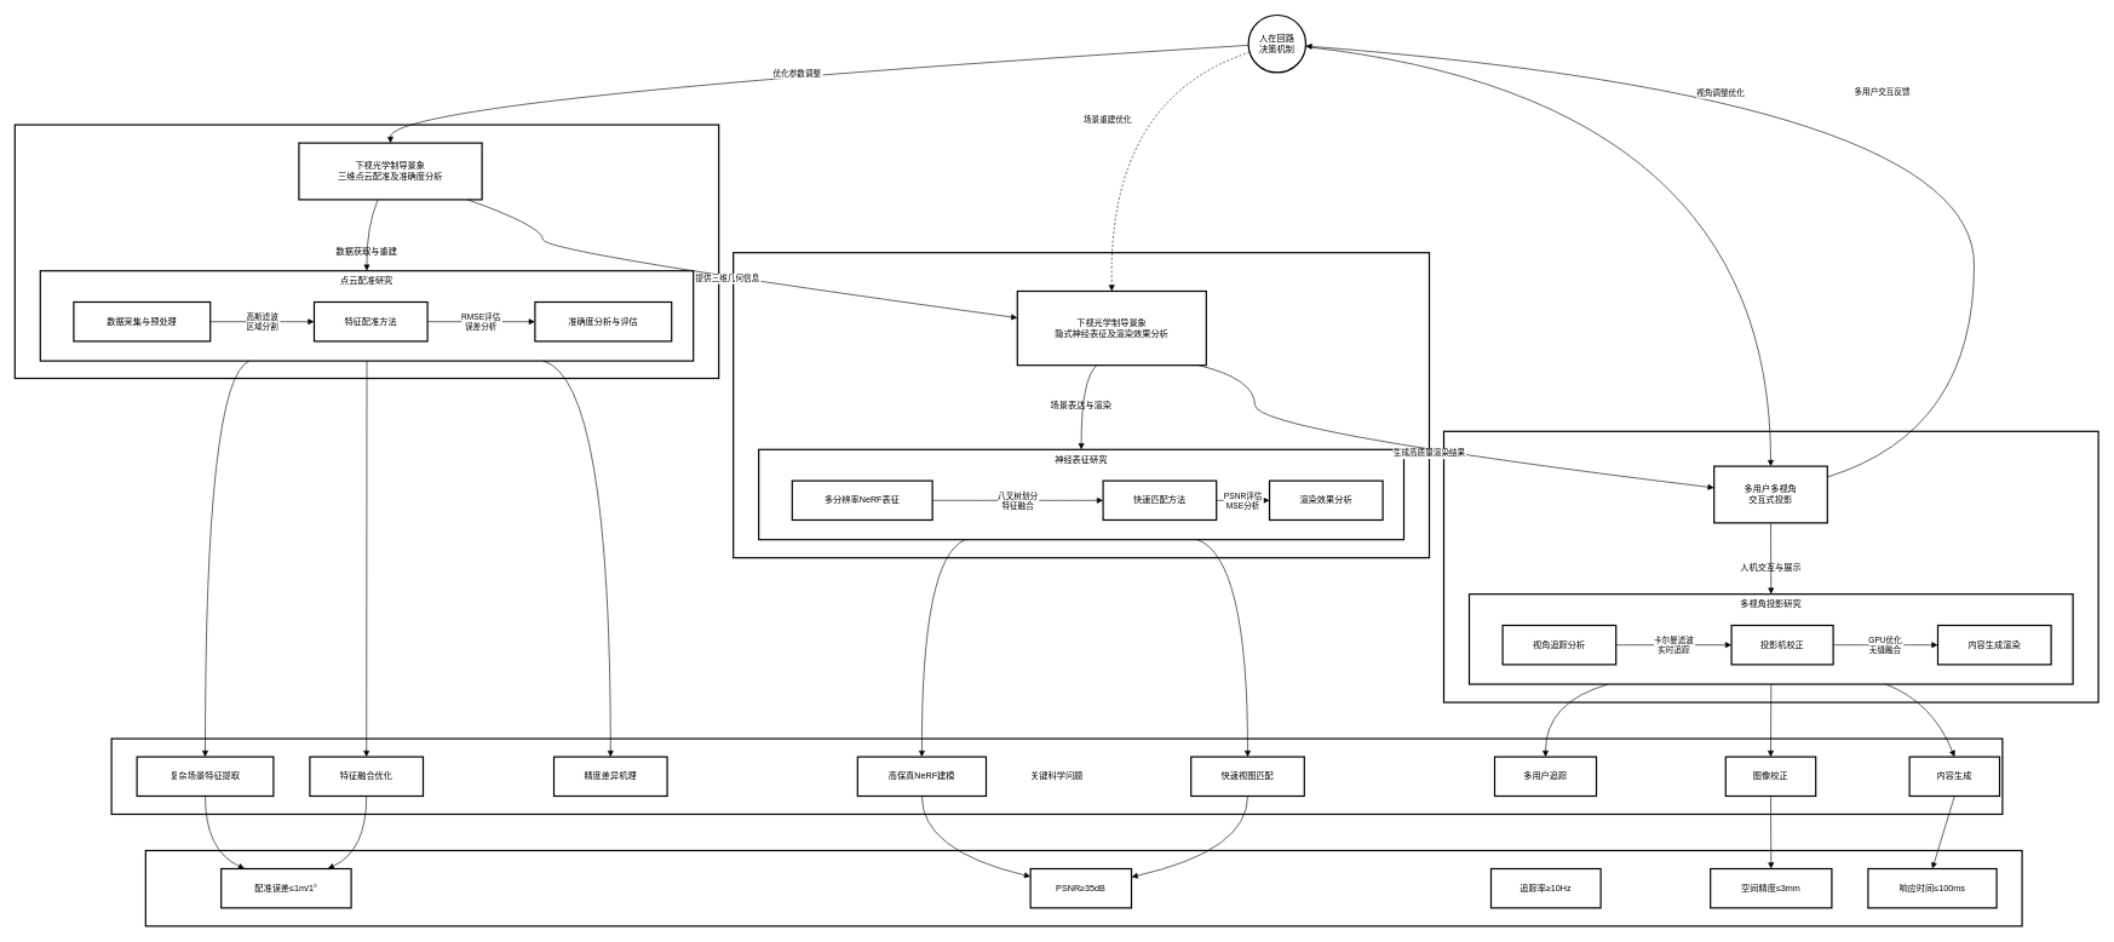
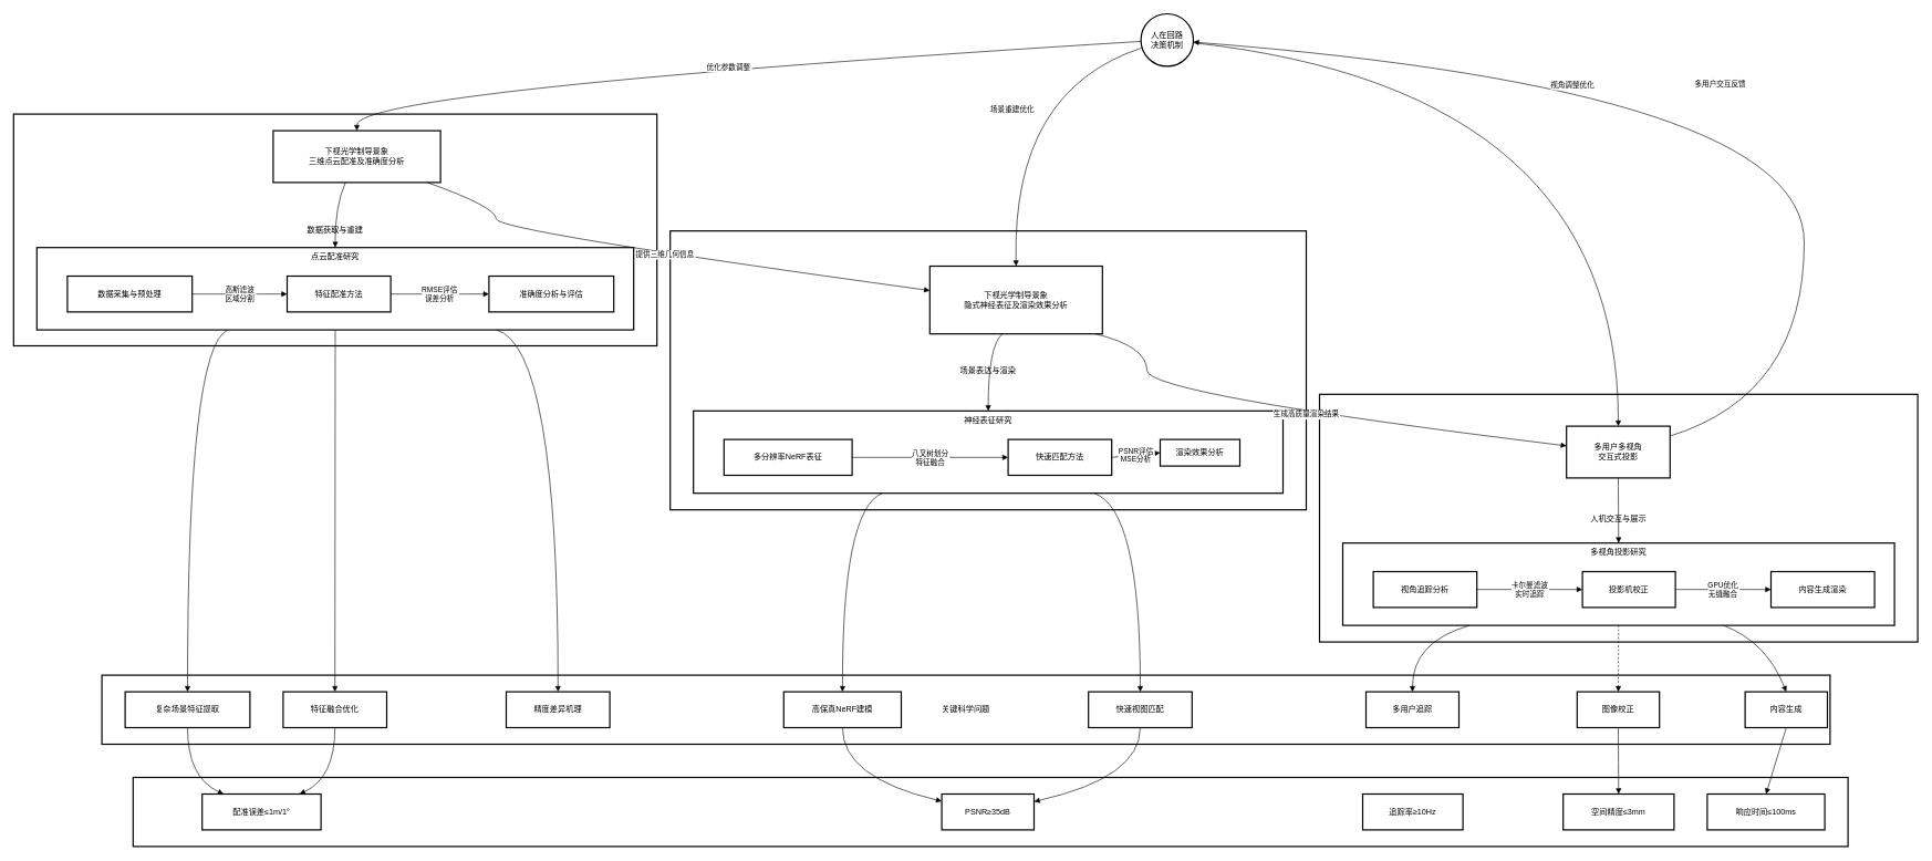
- <mxCell id="46" value="场景重建优化" style="curved=1;startArrow=none;endArrow=block;exitX=0;exitY=0.66;entryX=0.5;entryY=0;rounded=0;dashed=1;" edge="1" parent="1" source="25" target="27"><mxGeometry relative="1" as="geometry"><Array as="points"><mxPoint x="1524" y="135" /></Array></mxGeometry></mxCell>
+ <mxCell id="46" value="场景重建优化" style="curved=1;startArrow=none;endArrow=block;exitX=0;exitY=0.66;entryX=0.5;entryY=0;rounded=0;" edge="1" parent="1" source="25" target="27"><mxGeometry relative="1" as="geometry"><Array as="points"><mxPoint x="1524" y="135" /></Array></mxGeometry></mxCell>
- <mxCell id="15" value="渲染效果分析" style="whiteSpace=wrap;strokeWidth=2;" vertex="1" parent="12"><mxGeometry x="703" y="43" width="156" height="54" as="geometry" /></mxCell>
+ <mxCell id="15" value="渲染效果分析" style="whiteSpace=wrap;strokeWidth=2;" vertex="1" parent="12"><mxGeometry x="703" y="43" width="120" height="40" as="geometry" /></mxCell>
- <mxCell id="63" value="" style="curved=1;startArrow=none;endArrow=block;exitX=0.5;exitY=1;entryX=0.5;entryY=0;rounded=0;" edge="1" parent="1" source="5" target="35"><mxGeometry relative="1" as="geometry"><Array as="points" /></mxGeometry></mxCell>
+ <mxCell id="63" value="" style="curved=1;startArrow=none;endArrow=block;exitX=0.5;exitY=1;entryX=0.5;entryY=0;rounded=0;dashed=1;" edge="1" parent="1" source="5" target="35"><mxGeometry relative="1" as="geometry"><Array as="points" /></mxGeometry></mxCell>
